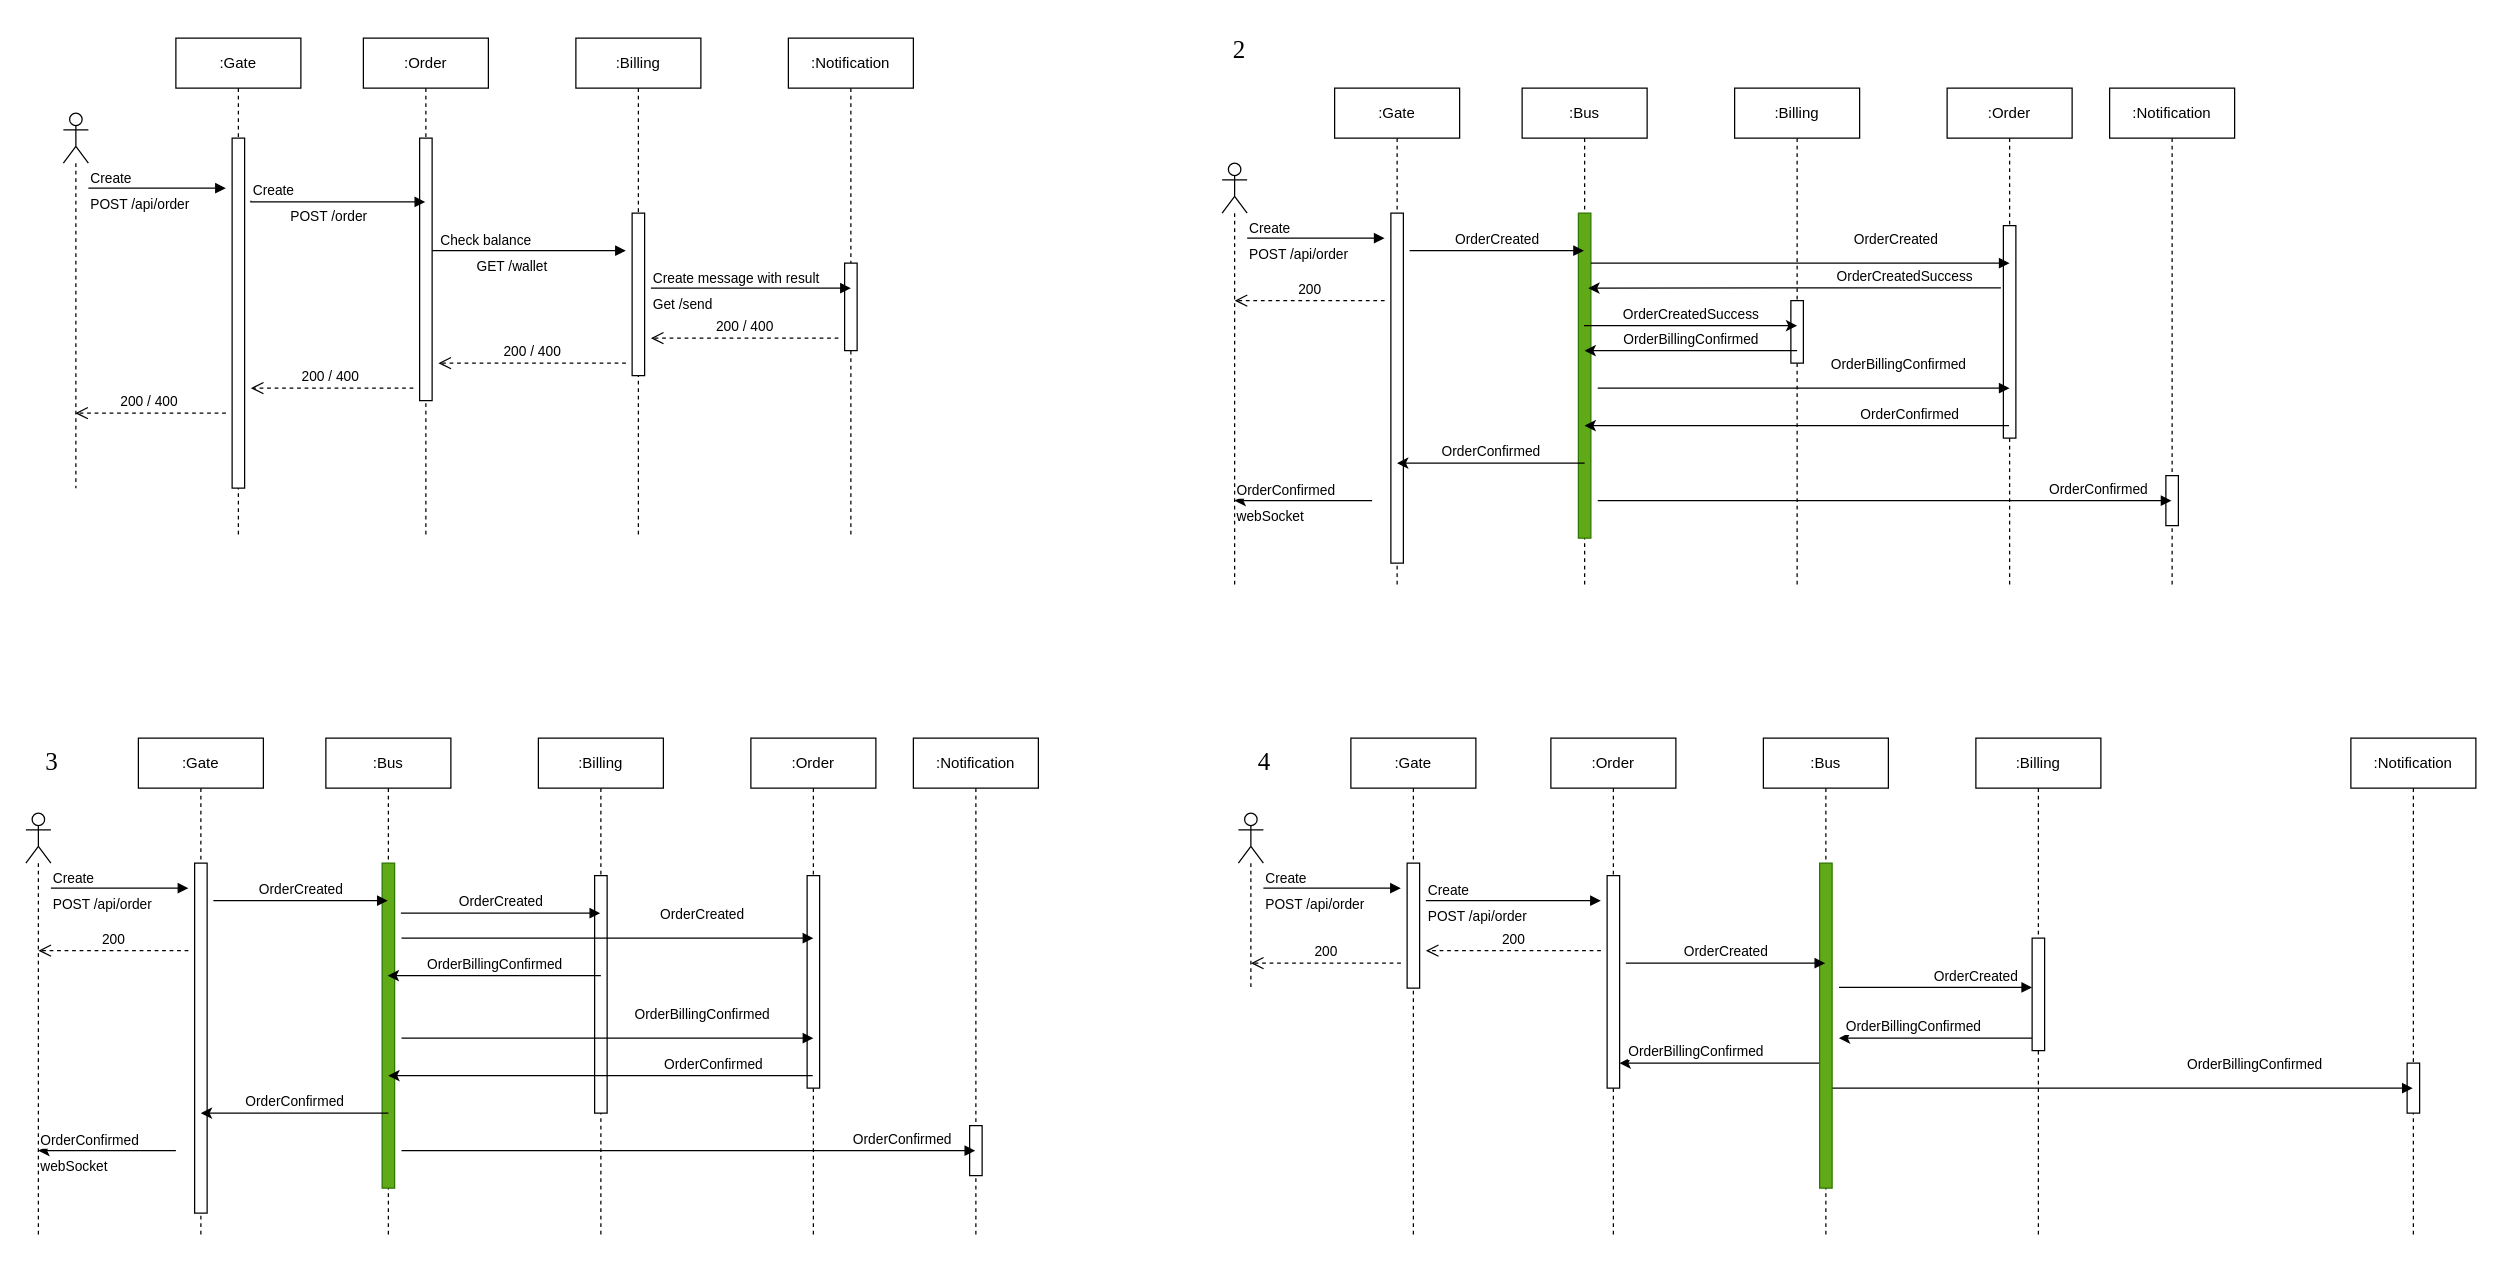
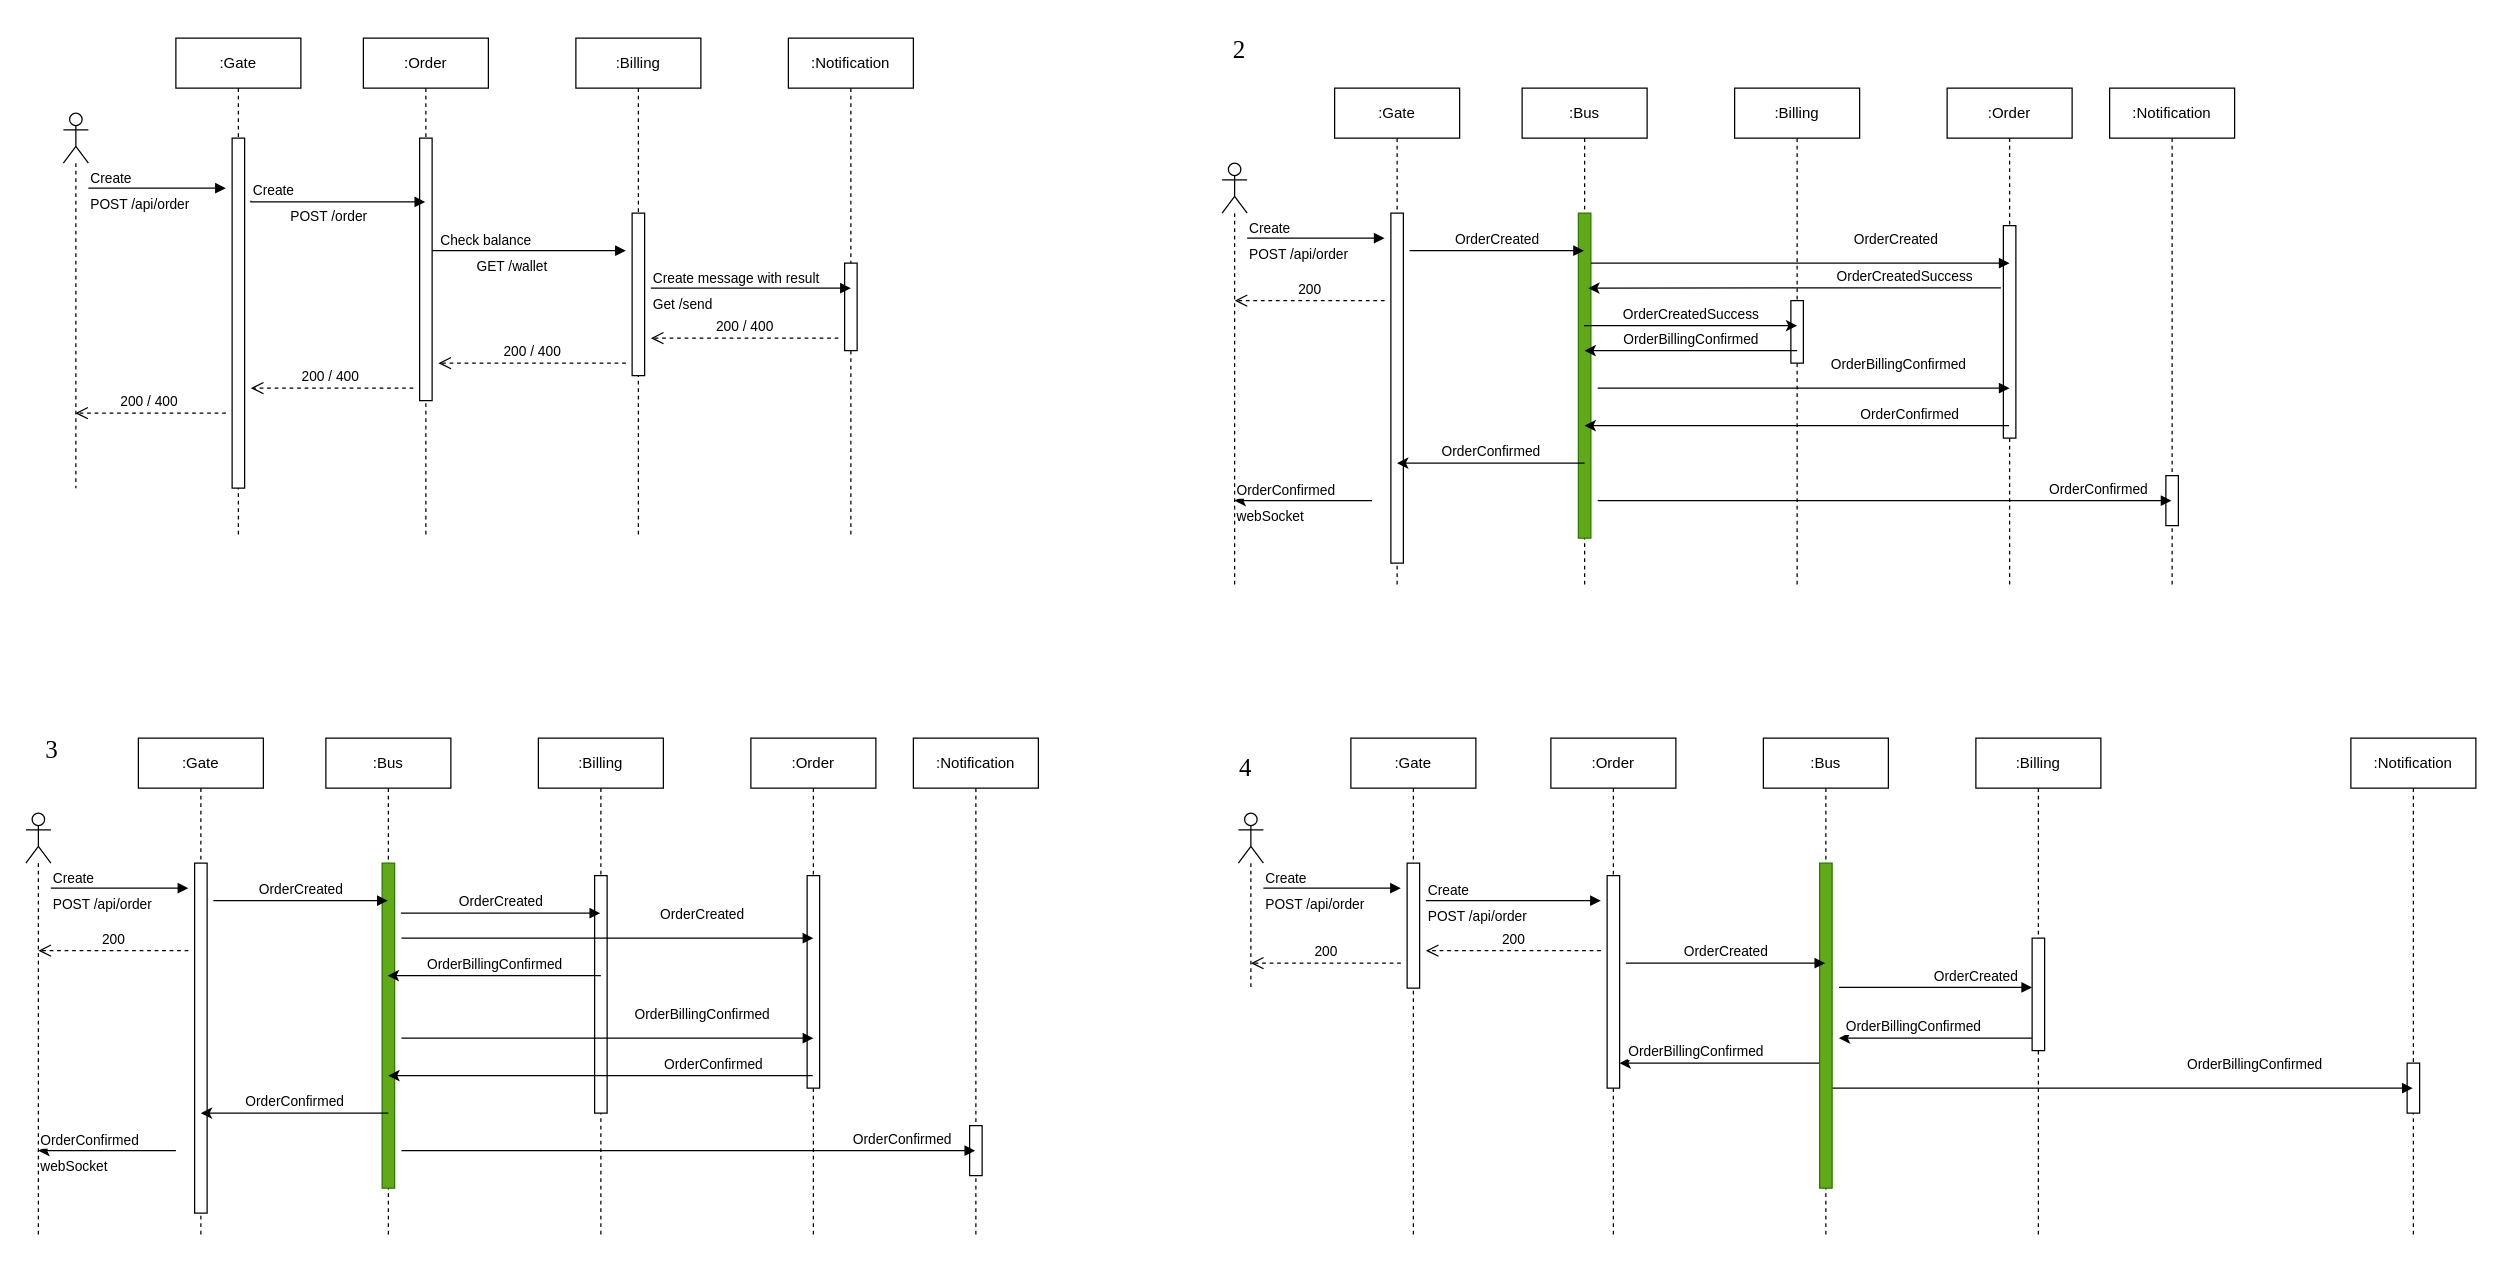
- <mxCell id="73" value="&lt;div style=&quot;font-size: 20px;&quot;&gt;&lt;font face=&quot;Comic Sans MS&quot; style=&quot;font-size: 20px;&quot;&gt;3&lt;/font&gt;&lt;/div&gt;" style="text;strokeColor=none;fillColor=none;align=left;verticalAlign=top;spacingLeft=4;spacingRight=4;overflow=hidden;rotatable=0;points=[[0,0.5],[1,0.5]];portConstraint=eastwest;whiteSpace=wrap;html=1;" vertex="1" parent="1"><mxGeometry x="30" y="590" width="60" height="26" as="geometry" /></mxCell>
+ <mxCell id="73" value="&lt;div style=&quot;font-size: 20px;&quot;&gt;&lt;font face=&quot;Comic Sans MS&quot; style=&quot;font-size: 20px;&quot;&gt;3&lt;/font&gt;&lt;/div&gt;" style="text;strokeColor=none;fillColor=none;align=left;verticalAlign=top;spacingLeft=4;spacingRight=4;overflow=hidden;rotatable=0;points=[[0,0.5],[1,0.5]];portConstraint=eastwest;whiteSpace=wrap;html=1;" vertex="1" parent="1"><mxGeometry x="30" y="580" width="60" height="26" as="geometry" /></mxCell>
- <mxCell id="91" value="&lt;div style=&quot;font-size: 20px;&quot;&gt;&lt;font face=&quot;Comic Sans MS&quot; style=&quot;font-size: 20px;&quot;&gt;4&lt;/font&gt;&lt;/div&gt;" style="text;strokeColor=none;fillColor=none;align=left;verticalAlign=top;spacingLeft=4;spacingRight=4;overflow=hidden;rotatable=0;points=[[0,0.5],[1,0.5]];portConstraint=eastwest;whiteSpace=wrap;html=1;" vertex="1" parent="1"><mxGeometry x="1000" y="590" width="60" height="26" as="geometry" /></mxCell>
+ <mxCell id="91" value="&lt;div style=&quot;font-size: 20px;&quot;&gt;&lt;font face=&quot;Comic Sans MS&quot; style=&quot;font-size: 20px;&quot;&gt;4&lt;/font&gt;&lt;/div&gt;" style="text;strokeColor=none;fillColor=none;align=left;verticalAlign=top;spacingLeft=4;spacingRight=4;overflow=hidden;rotatable=0;points=[[0,0.5],[1,0.5]];portConstraint=eastwest;whiteSpace=wrap;html=1;" vertex="1" parent="1"><mxGeometry x="985" y="595" width="60" height="26" as="geometry" /></mxCell>
